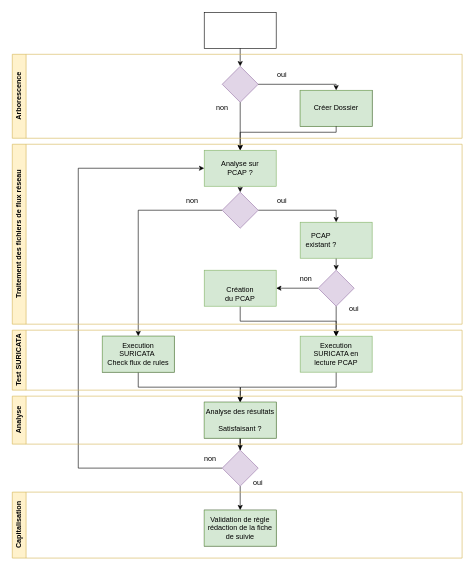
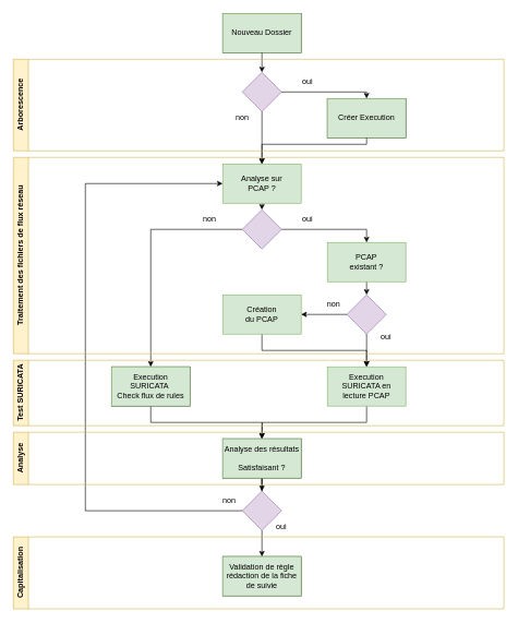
+ <mxCell id="3" value="Nouveau Dossier" style="text;html=1;strokeColor=#82b366;fillColor=#d5e8d4;align=center;verticalAlign=middle;whiteSpace=wrap;rounded=0;" parent="1" vertex="1"><mxGeometry x="340" y="20" width="120" height="60" as="geometry" /></mxCell>
- <mxCell id="9" value="Créer Dossier" style="text;html=1;strokeColor=#82b366;fillColor=#d5e8d4;align=center;verticalAlign=middle;whiteSpace=wrap;rounded=0;" parent="1" vertex="1"><mxGeometry x="500" y="150" width="120" height="60" as="geometry" /></mxCell>
+ <mxCell id="9" value="Créer Execution" style="text;html=1;strokeColor=#82b366;fillColor=#d5e8d4;align=center;verticalAlign=middle;whiteSpace=wrap;rounded=0;" parent="1" vertex="1"><mxGeometry x="500" y="150" width="120" height="60" as="geometry" /></mxCell>
- <mxCell id="19" value="PCAP existant ?" style="text;html=1;strokeColor=none;fillColor=none;align=center;verticalAlign=middle;whiteSpace=wrap;rounded=0;" parent="1" vertex="1"><mxGeometry x="505" y="385" width="60" height="30" as="geometry" /></mxCell>
+ <mxCell id="19" value="PCAP existant ?" style="text;html=1;strokeColor=none;fillColor=none;align=center;verticalAlign=middle;whiteSpace=wrap;rounded=0;" parent="1" vertex="1"><mxGeometry x="530" y="385" width="60" height="30" as="geometry" /></mxCell>
- <mxCell id="26" value="Création du PCAP" style="text;html=1;strokeColor=none;fillColor=none;align=center;verticalAlign=middle;whiteSpace=wrap;rounded=0;" parent="1" vertex="1"><mxGeometry x="370" y="475" width="60" height="30" as="geometry" /></mxCell>
+ <mxCell id="26" value="Création du PCAP" style="text;html=1;strokeColor=none;fillColor=none;align=center;verticalAlign=middle;whiteSpace=wrap;rounded=0;" parent="1" vertex="1"><mxGeometry x="370" y="465" width="60" height="30" as="geometry" /></mxCell>
